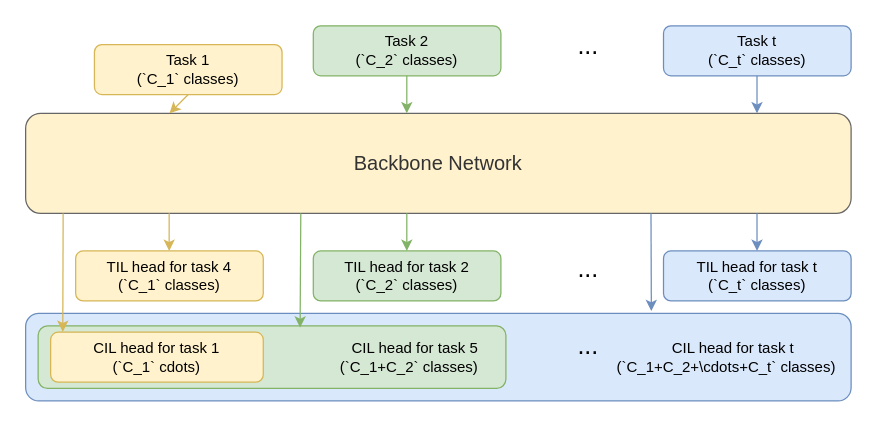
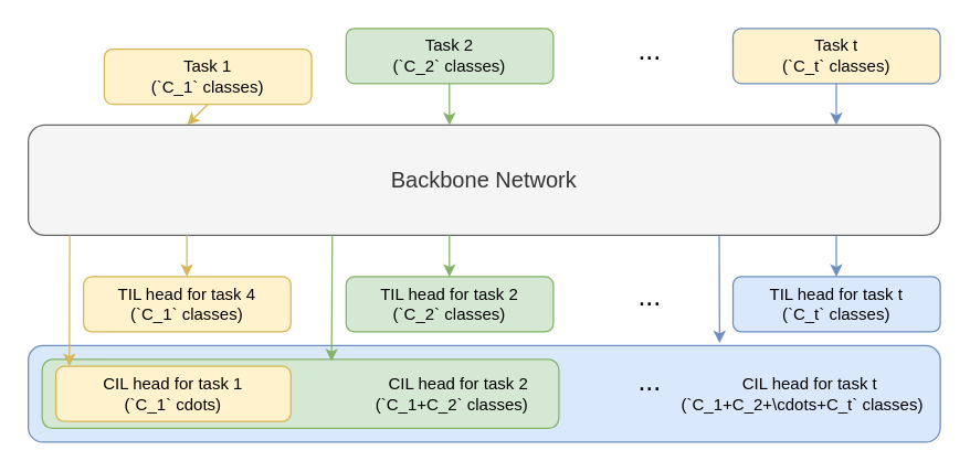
- <mxCell id="8" value="Task t&lt;div&gt;(`C_t` classes)&lt;/div&gt;" style="whiteSpace=wrap;html=1;rounded=1;fillColor=#dae8fc;strokeColor=#6c8ebf;glass=0;" vertex="1" parent="1"><mxGeometry x="530" y="20" width="150" height="40" as="geometry" /></mxCell>
+ <mxCell id="8" value="Task t&lt;div&gt;(`C_t` classes)&lt;/div&gt;" style="whiteSpace=wrap;html=1;rounded=1;fillColor=#fff2cc;strokeColor=#6c8ebf;glass=0;" vertex="1" parent="1"><mxGeometry x="530" y="20" width="150" height="40" as="geometry" /></mxCell>
- <mxCell id="2" value="&lt;font style=&quot;font-size: 16px;&quot;&gt;&lt;font style=&quot;font-size: 16px;&quot;&gt;Backbone&amp;nbsp;&lt;/font&gt;Network&lt;/font&gt;" style="rounded=1;whiteSpace=wrap;html=1;fillColor=#fff2cc;fontColor=#333333;strokeColor=#666666;" parent="1" vertex="1"><mxGeometry x="20" y="90" width="660" height="80" as="geometry" /></mxCell>
+ <mxCell id="2" value="&lt;font style=&quot;font-size: 16px;&quot;&gt;&lt;font style=&quot;font-size: 16px;&quot;&gt;Backbone&amp;nbsp;&lt;/font&gt;Network&lt;/font&gt;" style="rounded=1;whiteSpace=wrap;html=1;fillColor=#f5f5f5;fontColor=#333333;strokeColor=#666666;" parent="1" vertex="1"><mxGeometry x="20" y="90" width="660" height="80" as="geometry" /></mxCell>
- <mxCell id="19" value="CIL head for task 5 &amp;nbsp; &amp;nbsp; &amp;nbsp;&lt;div&gt;(`C_1+C_2`&amp;nbsp;classes) &amp;nbsp; &amp;nbsp; &amp;nbsp;&lt;/div&gt;" style="whiteSpace=wrap;html=1;rounded=1;fillColor=#d5e8d4;strokeColor=#82b366;align=right;" parent="1" vertex="1"><mxGeometry x="30" y="260" width="374" height="50" as="geometry" /></mxCell>
+ <mxCell id="19" value="CIL head for task 2 &amp;nbsp; &amp;nbsp; &amp;nbsp;&lt;div&gt;(`C_1+C_2`&amp;nbsp;classes) &amp;nbsp; &amp;nbsp; &amp;nbsp;&lt;/div&gt;" style="whiteSpace=wrap;html=1;rounded=1;fillColor=#d5e8d4;strokeColor=#82b366;align=right;" parent="1" vertex="1"><mxGeometry x="30" y="260" width="374" height="50" as="geometry" /></mxCell>
